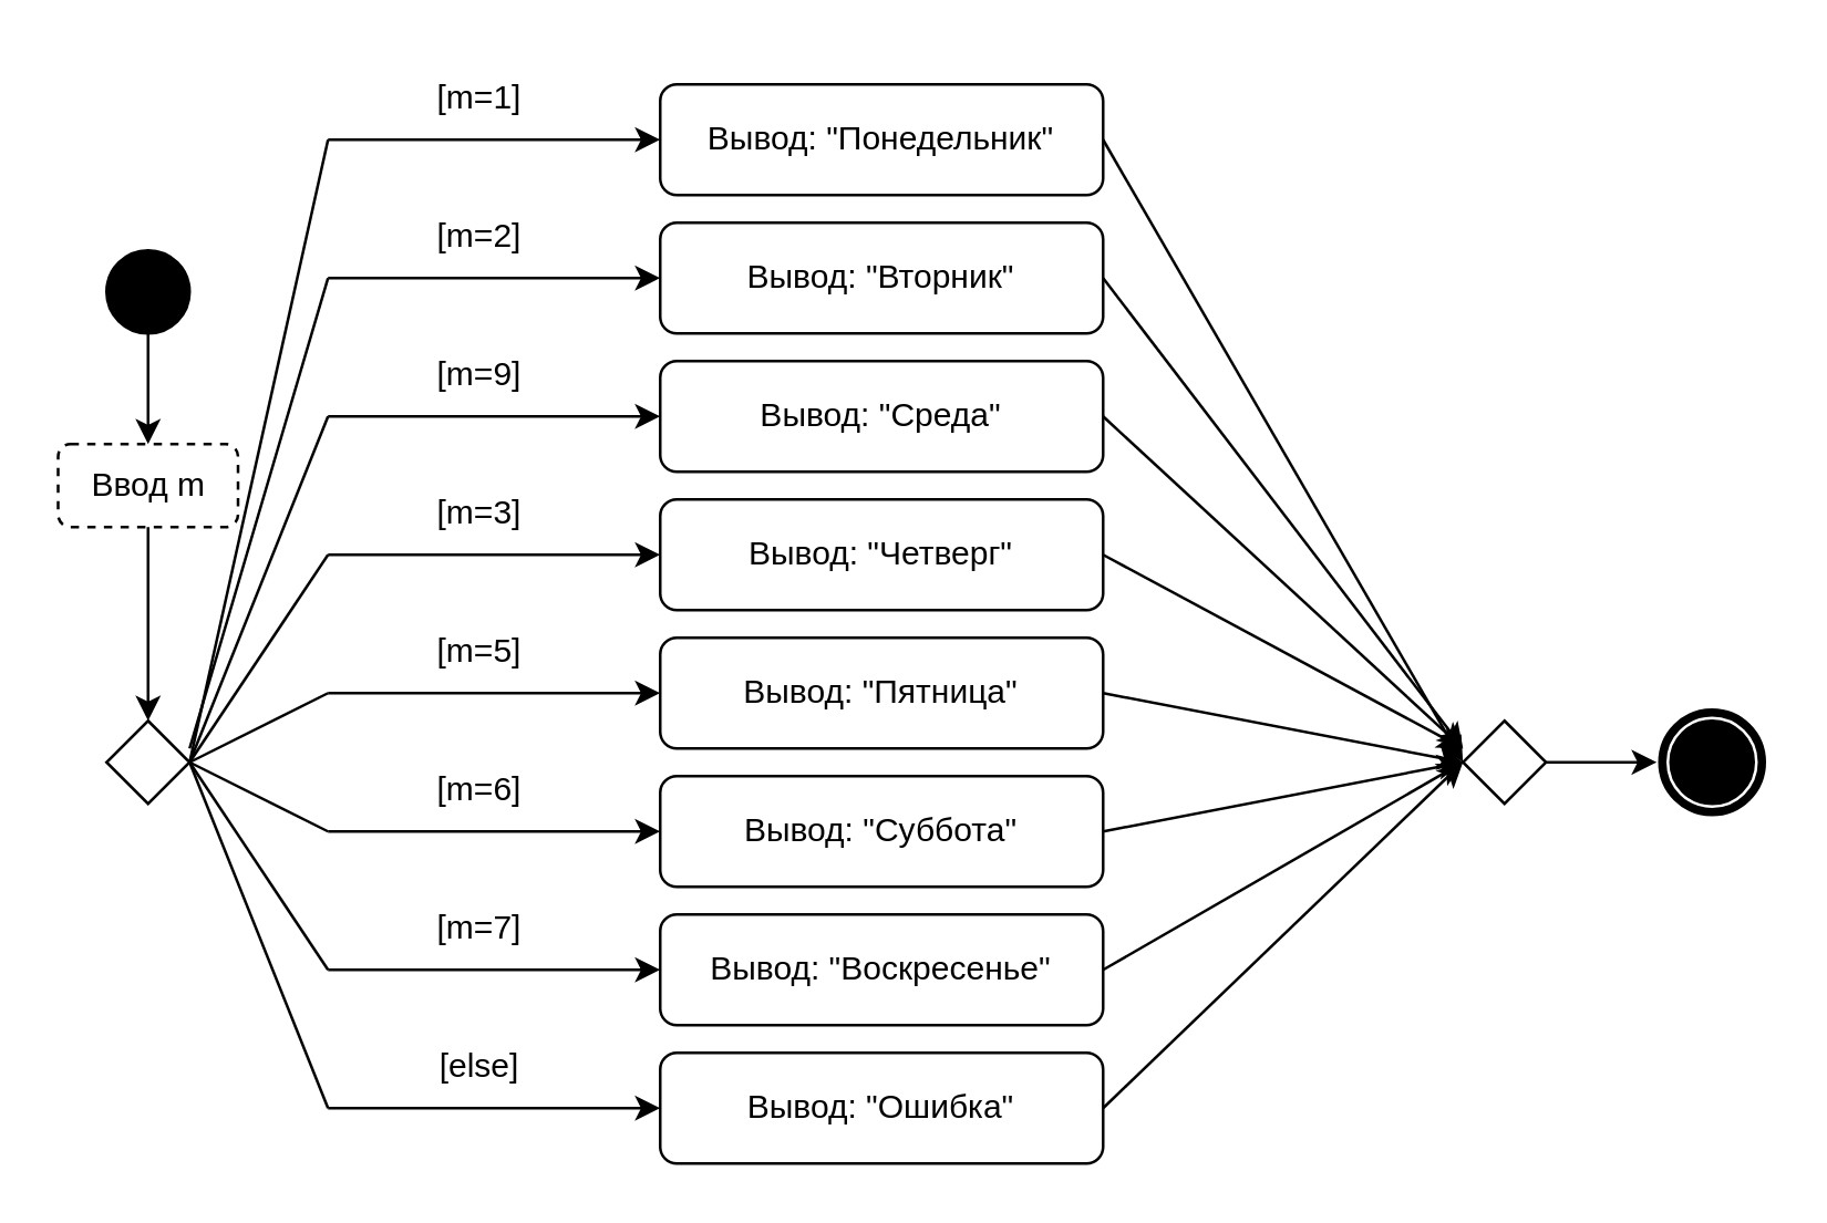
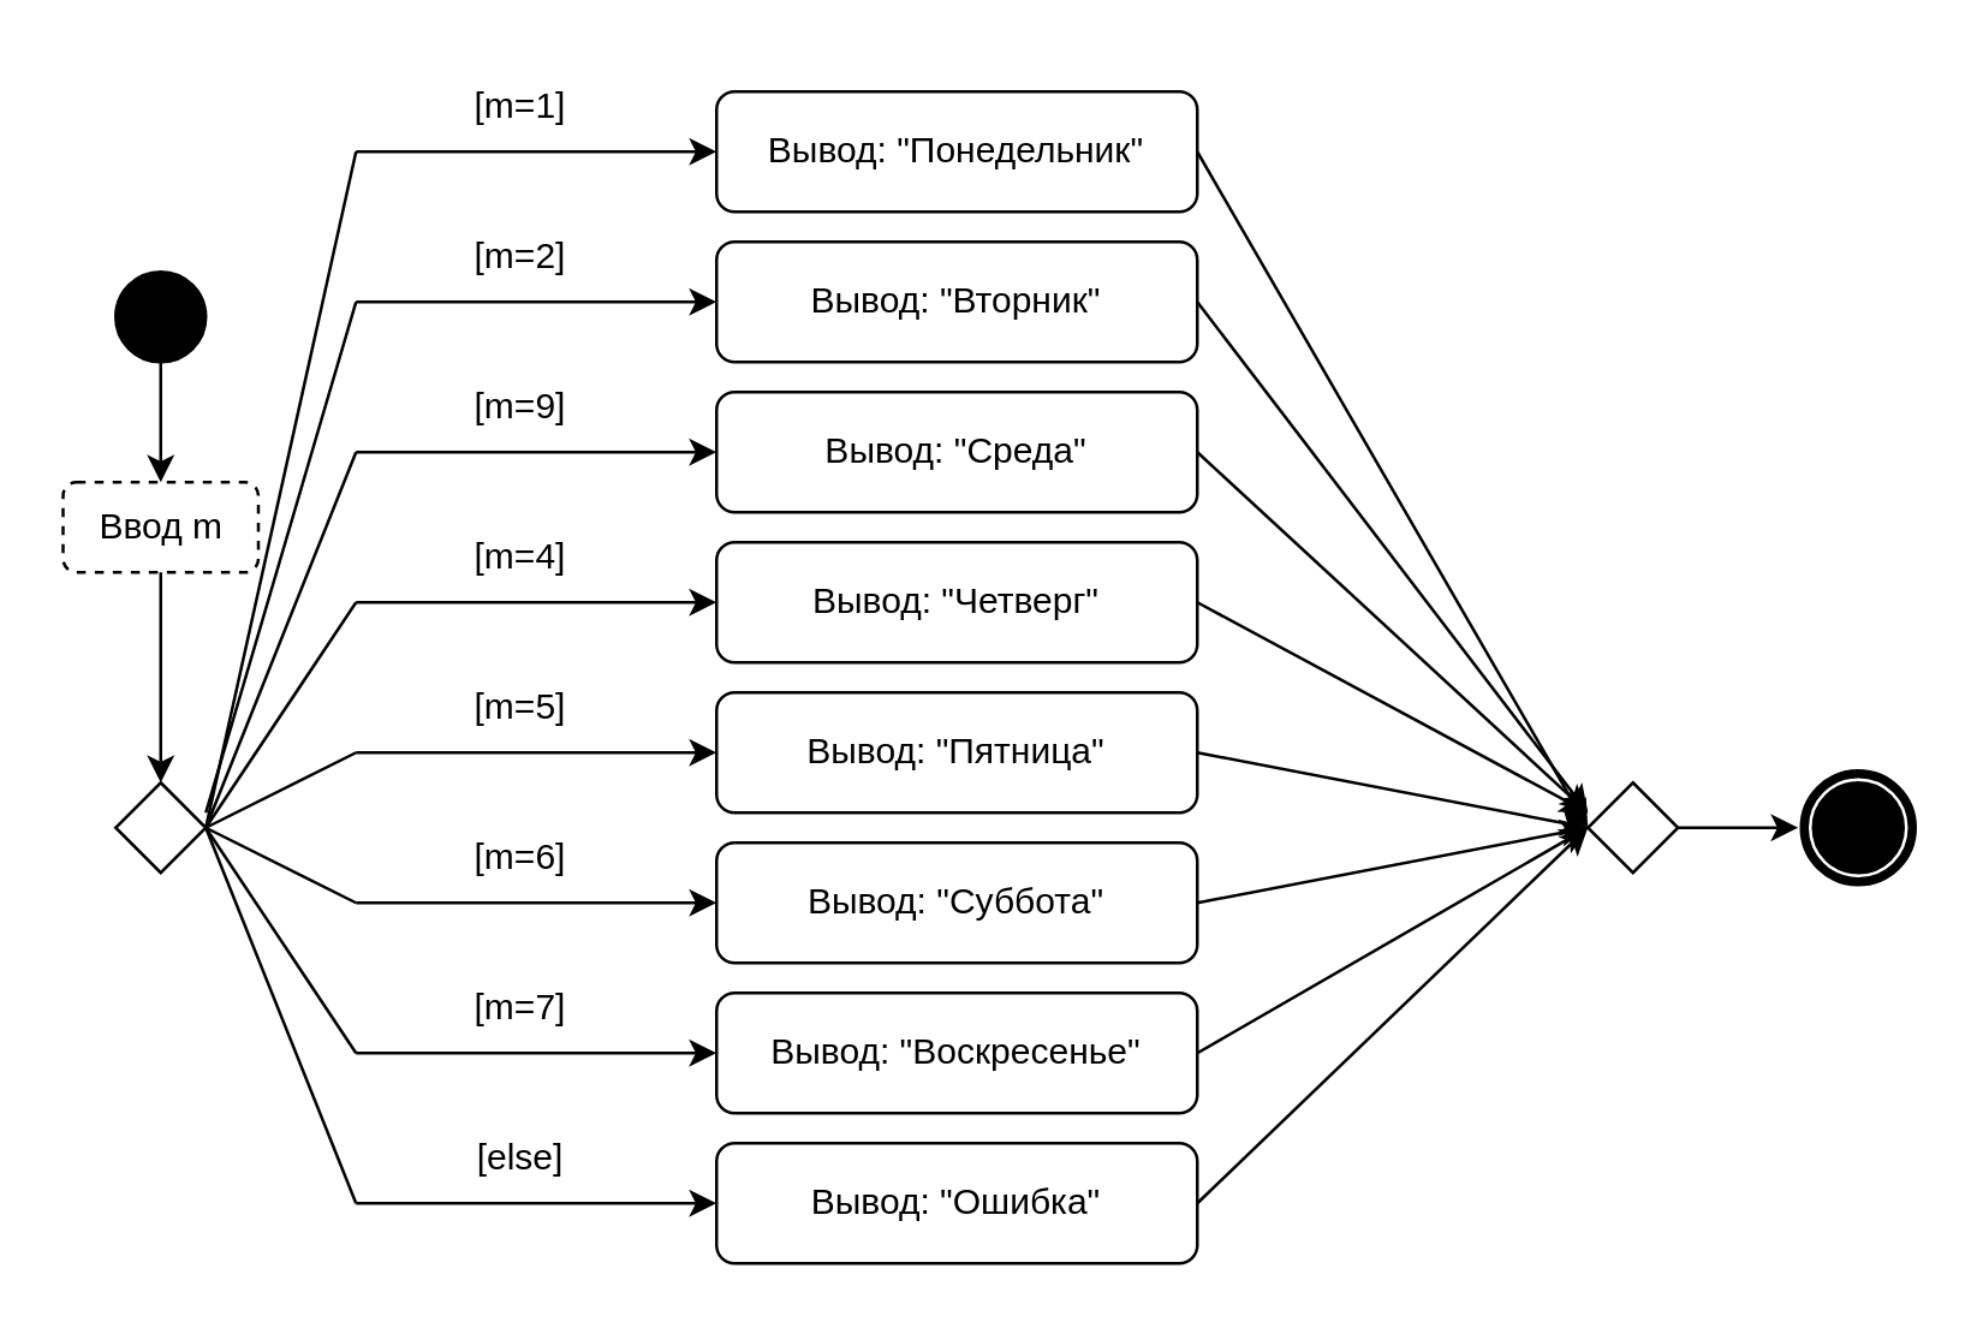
- <mxCell id="46" value="[m=3]" style="text;html=1;strokeColor=none;fillColor=none;align=center;verticalAlign=middle;whiteSpace=wrap;rounded=0;" vertex="1" parent="1"><mxGeometry x="118" y="170" width="110" height="30" as="geometry" /></mxCell>
+ <mxCell id="46" value="[m=4]" style="text;html=1;strokeColor=none;fillColor=none;align=center;verticalAlign=middle;whiteSpace=wrap;rounded=0;" vertex="1" parent="1"><mxGeometry x="118" y="170" width="110" height="30" as="geometry" /></mxCell>
